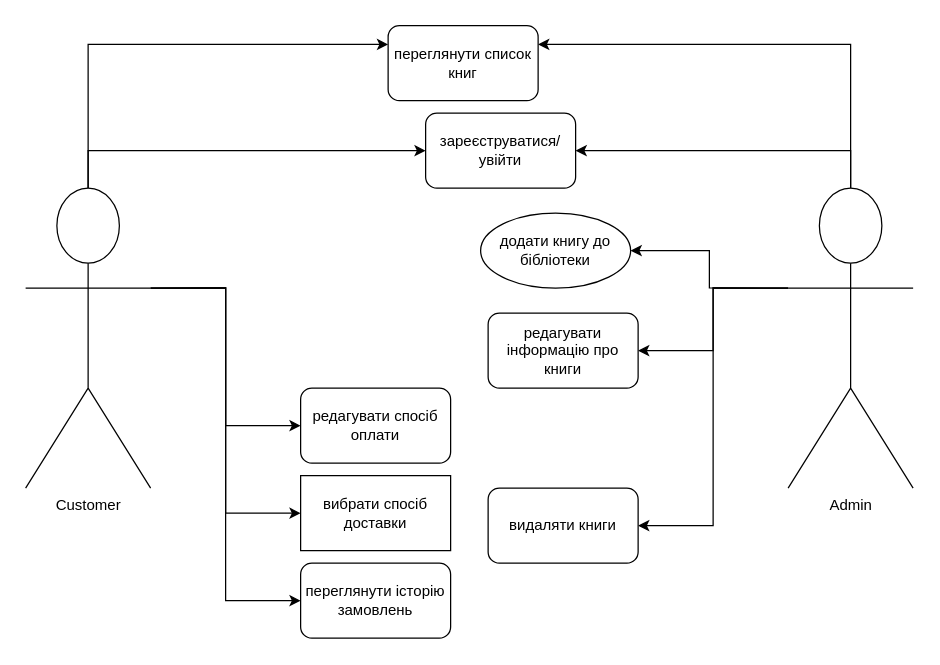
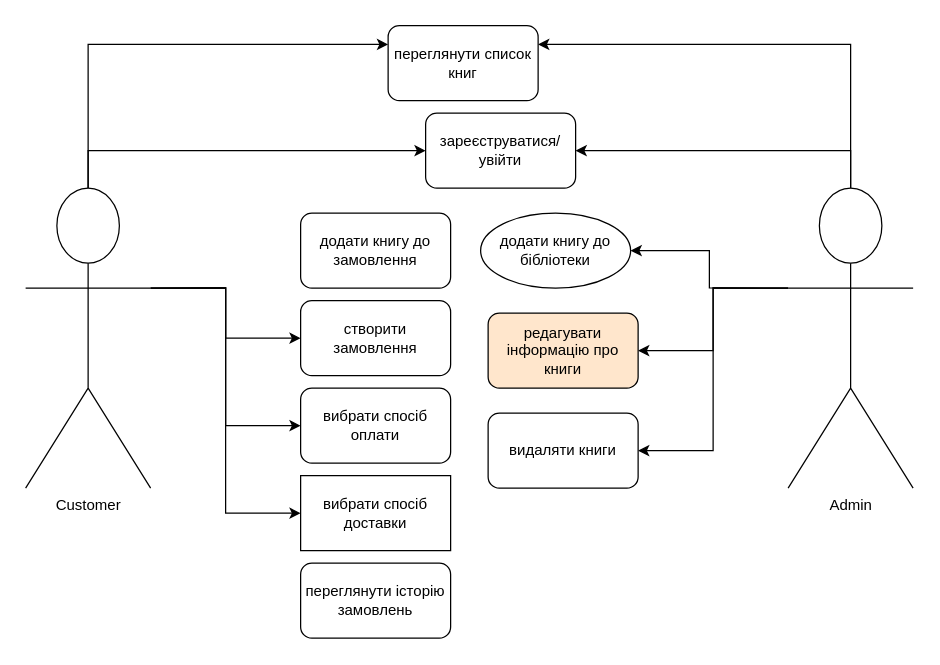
+ <mxCell id="16" value="додати книгу до замовлення" style="rounded=1;whiteSpace=wrap;html=1;" parent="1" vertex="1"><mxGeometry x="240" y="170" width="120" height="60" as="geometry" /></mxCell>
+ <mxCell id="4" style="edgeStyle=orthogonalEdgeStyle;rounded=0;orthogonalLoop=1;jettySize=auto;html=1;exitX=1;exitY=0.333;exitDx=0;exitDy=0;exitPerimeter=0;entryX=0;entryY=0.5;entryDx=0;entryDy=0;" parent="1" source="8" target="18" edge="1"><mxGeometry relative="1" as="geometry" /></mxCell>
+ <mxCell id="18" value="створити замовлення" style="rounded=1;whiteSpace=wrap;html=1;" parent="1" vertex="1"><mxGeometry x="240" y="240" width="120" height="60" as="geometry" /></mxCell>
- <mxCell id="23" value="редагувати інформацію про книги" style="rounded=1;whiteSpace=wrap;html=1;" parent="1" vertex="1"><mxGeometry x="390" y="250" width="120" height="60" as="geometry" /></mxCell>
+ <mxCell id="23" value="редагувати інформацію про книги" style="rounded=1;whiteSpace=wrap;html=1;fillColor=#ffe6cc;" parent="1" vertex="1"><mxGeometry x="390" y="250" width="120" height="60" as="geometry" /></mxCell>
- <mxCell id="17" value="редагувати спосіб оплати" style="rounded=1;whiteSpace=wrap;html=1;" parent="1" vertex="1"><mxGeometry x="240" y="310" width="120" height="60" as="geometry" /></mxCell>
+ <mxCell id="17" value="вибрати спосіб оплати" style="rounded=1;whiteSpace=wrap;html=1;" parent="1" vertex="1"><mxGeometry x="240" y="310" width="120" height="60" as="geometry" /></mxCell>
- <mxCell id="24" value="видаляти книги" style="rounded=1;whiteSpace=wrap;html=1;" parent="1" vertex="1"><mxGeometry x="390" y="390" width="120" height="60" as="geometry" /></mxCell>
+ <mxCell id="24" value="видаляти книги" style="rounded=1;whiteSpace=wrap;html=1;" parent="1" vertex="1"><mxGeometry x="390" y="330" width="120" height="60" as="geometry" /></mxCell>
- <mxCell id="7" style="edgeStyle=orthogonalEdgeStyle;rounded=0;orthogonalLoop=1;jettySize=auto;html=1;exitX=1;exitY=0.333;exitDx=0;exitDy=0;exitPerimeter=0;entryX=0;entryY=0.5;entryDx=0;entryDy=0;" parent="1" source="8" target="21" edge="1"><mxGeometry relative="1" as="geometry" /></mxCell>
